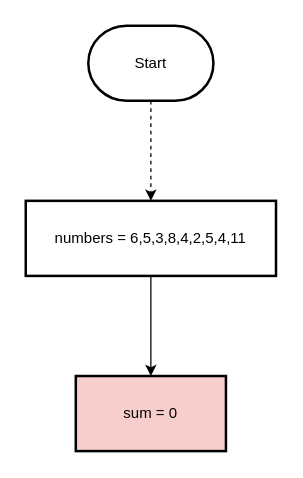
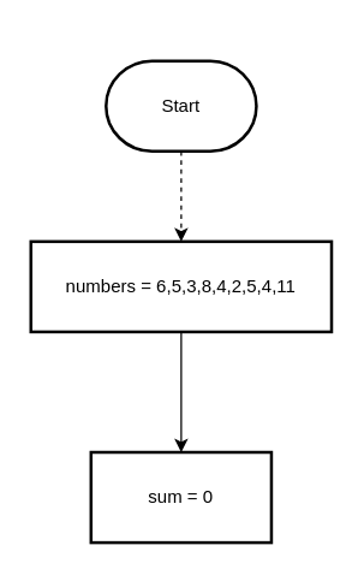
- <mxCell id="3" value="Start" style="strokeWidth=2;html=1;shape=mxgraph.flowchart.terminator;whiteSpace=wrap;" vertex="1" parent="1"><mxGeometry x="70" y="20" width="100" height="60" as="geometry" /></mxCell>
+ <mxCell id="3" value="Start" style="strokeWidth=2;html=1;shape=mxgraph.flowchart.terminator;whiteSpace=wrap;" vertex="1" parent="1"><mxGeometry x="70" y="40" width="100" height="60" as="geometry" /></mxCell>
- <mxCell id="6" value="sum = 0" style="whiteSpace=wrap;html=1;strokeWidth=2;fillColor=#f8cecc;" vertex="1" parent="1"><mxGeometry x="60" y="300" width="120" height="60" as="geometry" /></mxCell>
+ <mxCell id="6" value="sum = 0" style="whiteSpace=wrap;html=1;strokeWidth=2;" vertex="1" parent="1"><mxGeometry x="60" y="300" width="120" height="60" as="geometry" /></mxCell>
